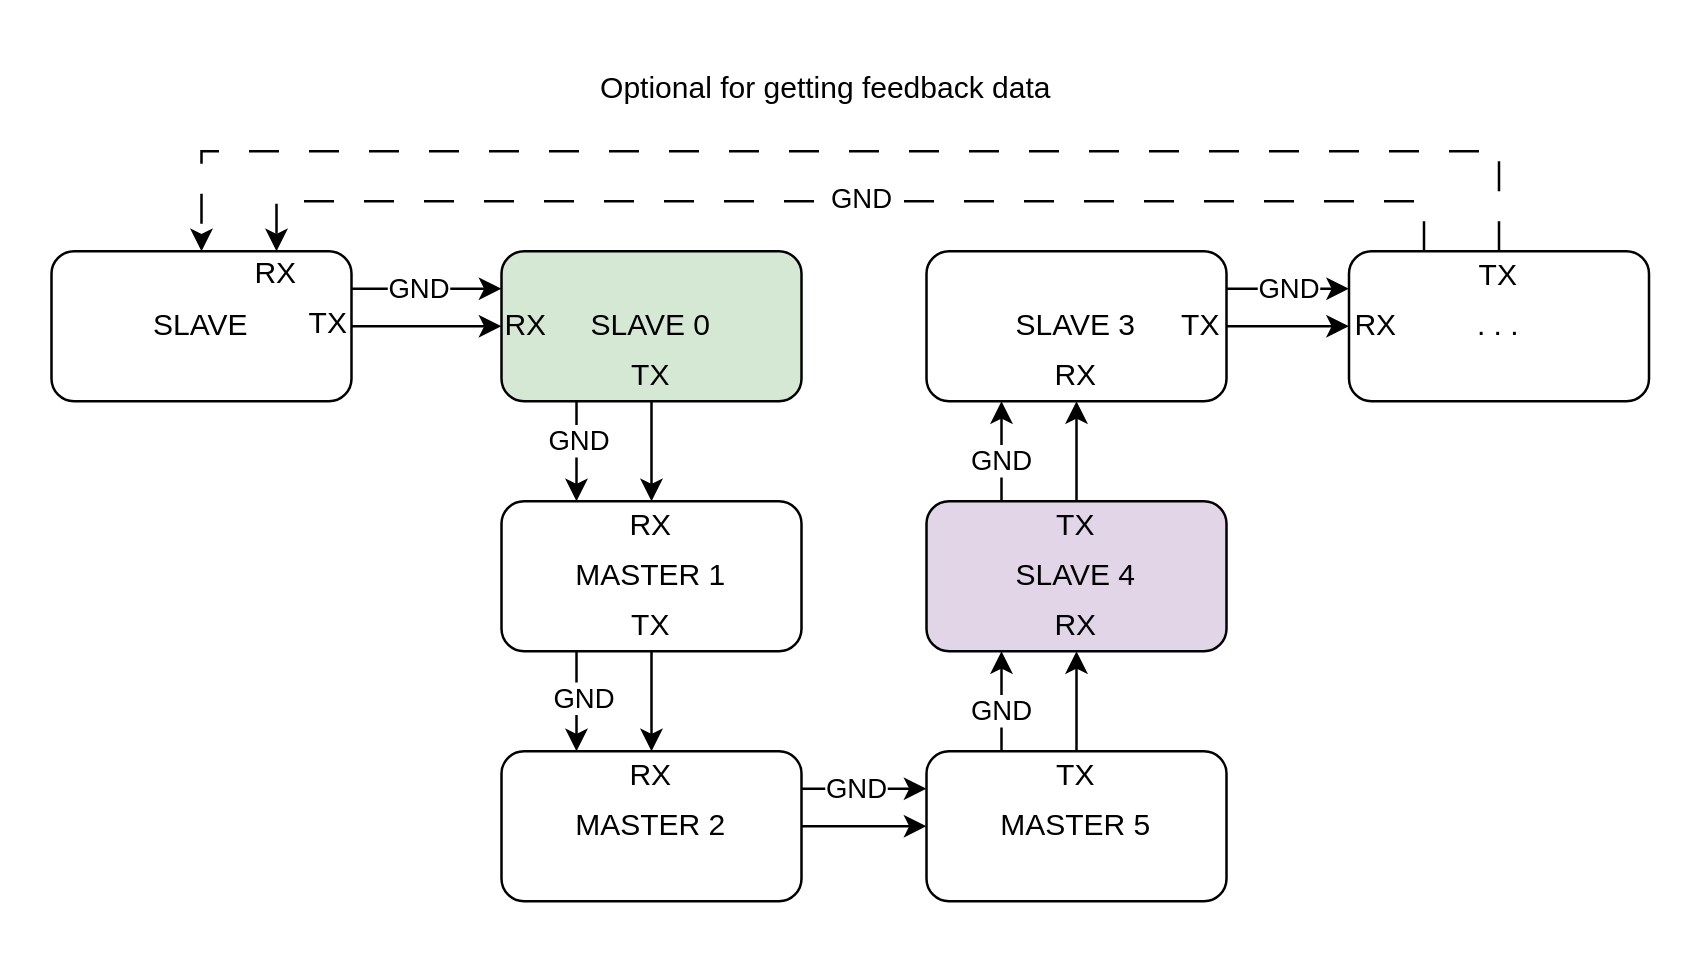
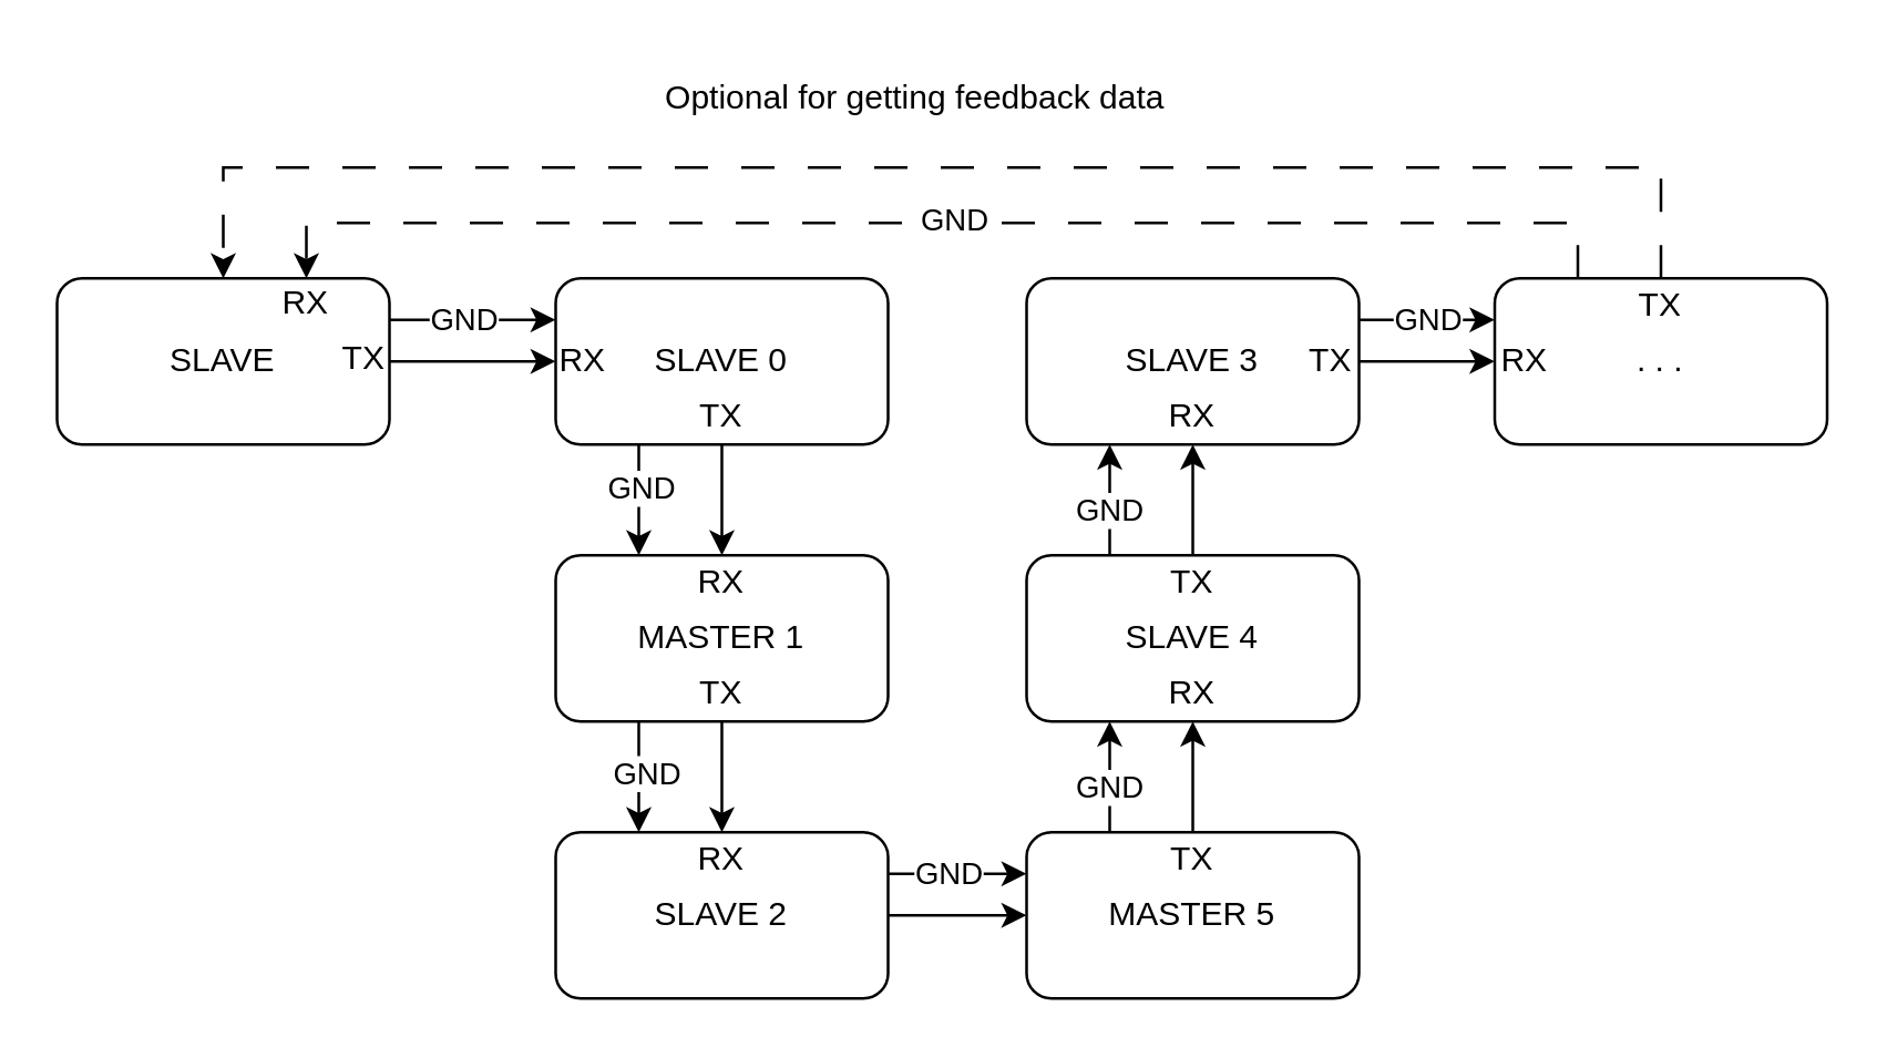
- <mxCell id="9" value="SLAVE 0" style="rounded=1;whiteSpace=wrap;html=1;fillColor=#d5e8d4;" vertex="1" parent="1"><mxGeometry x="200" y="100" width="120" height="60" as="geometry" /></mxCell>
+ <mxCell id="9" value="SLAVE 0" style="rounded=1;whiteSpace=wrap;html=1;" vertex="1" parent="1"><mxGeometry x="200" y="100" width="120" height="60" as="geometry" /></mxCell>
- <mxCell id="25" value="SLAVE 4" style="rounded=1;whiteSpace=wrap;html=1;fillColor=#e1d5e7;" vertex="1" parent="1"><mxGeometry x="370" y="200" width="120" height="60" as="geometry" /></mxCell>
+ <mxCell id="25" value="SLAVE 4" style="rounded=1;whiteSpace=wrap;html=1;" vertex="1" parent="1"><mxGeometry x="370" y="200" width="120" height="60" as="geometry" /></mxCell>
- <mxCell id="17" value="MASTER 2" style="rounded=1;whiteSpace=wrap;html=1;" vertex="1" parent="1"><mxGeometry x="200" y="300" width="120" height="60" as="geometry" /></mxCell>
+ <mxCell id="17" value="SLAVE 2" style="rounded=1;whiteSpace=wrap;html=1;" vertex="1" parent="1"><mxGeometry x="200" y="300" width="120" height="60" as="geometry" /></mxCell>
